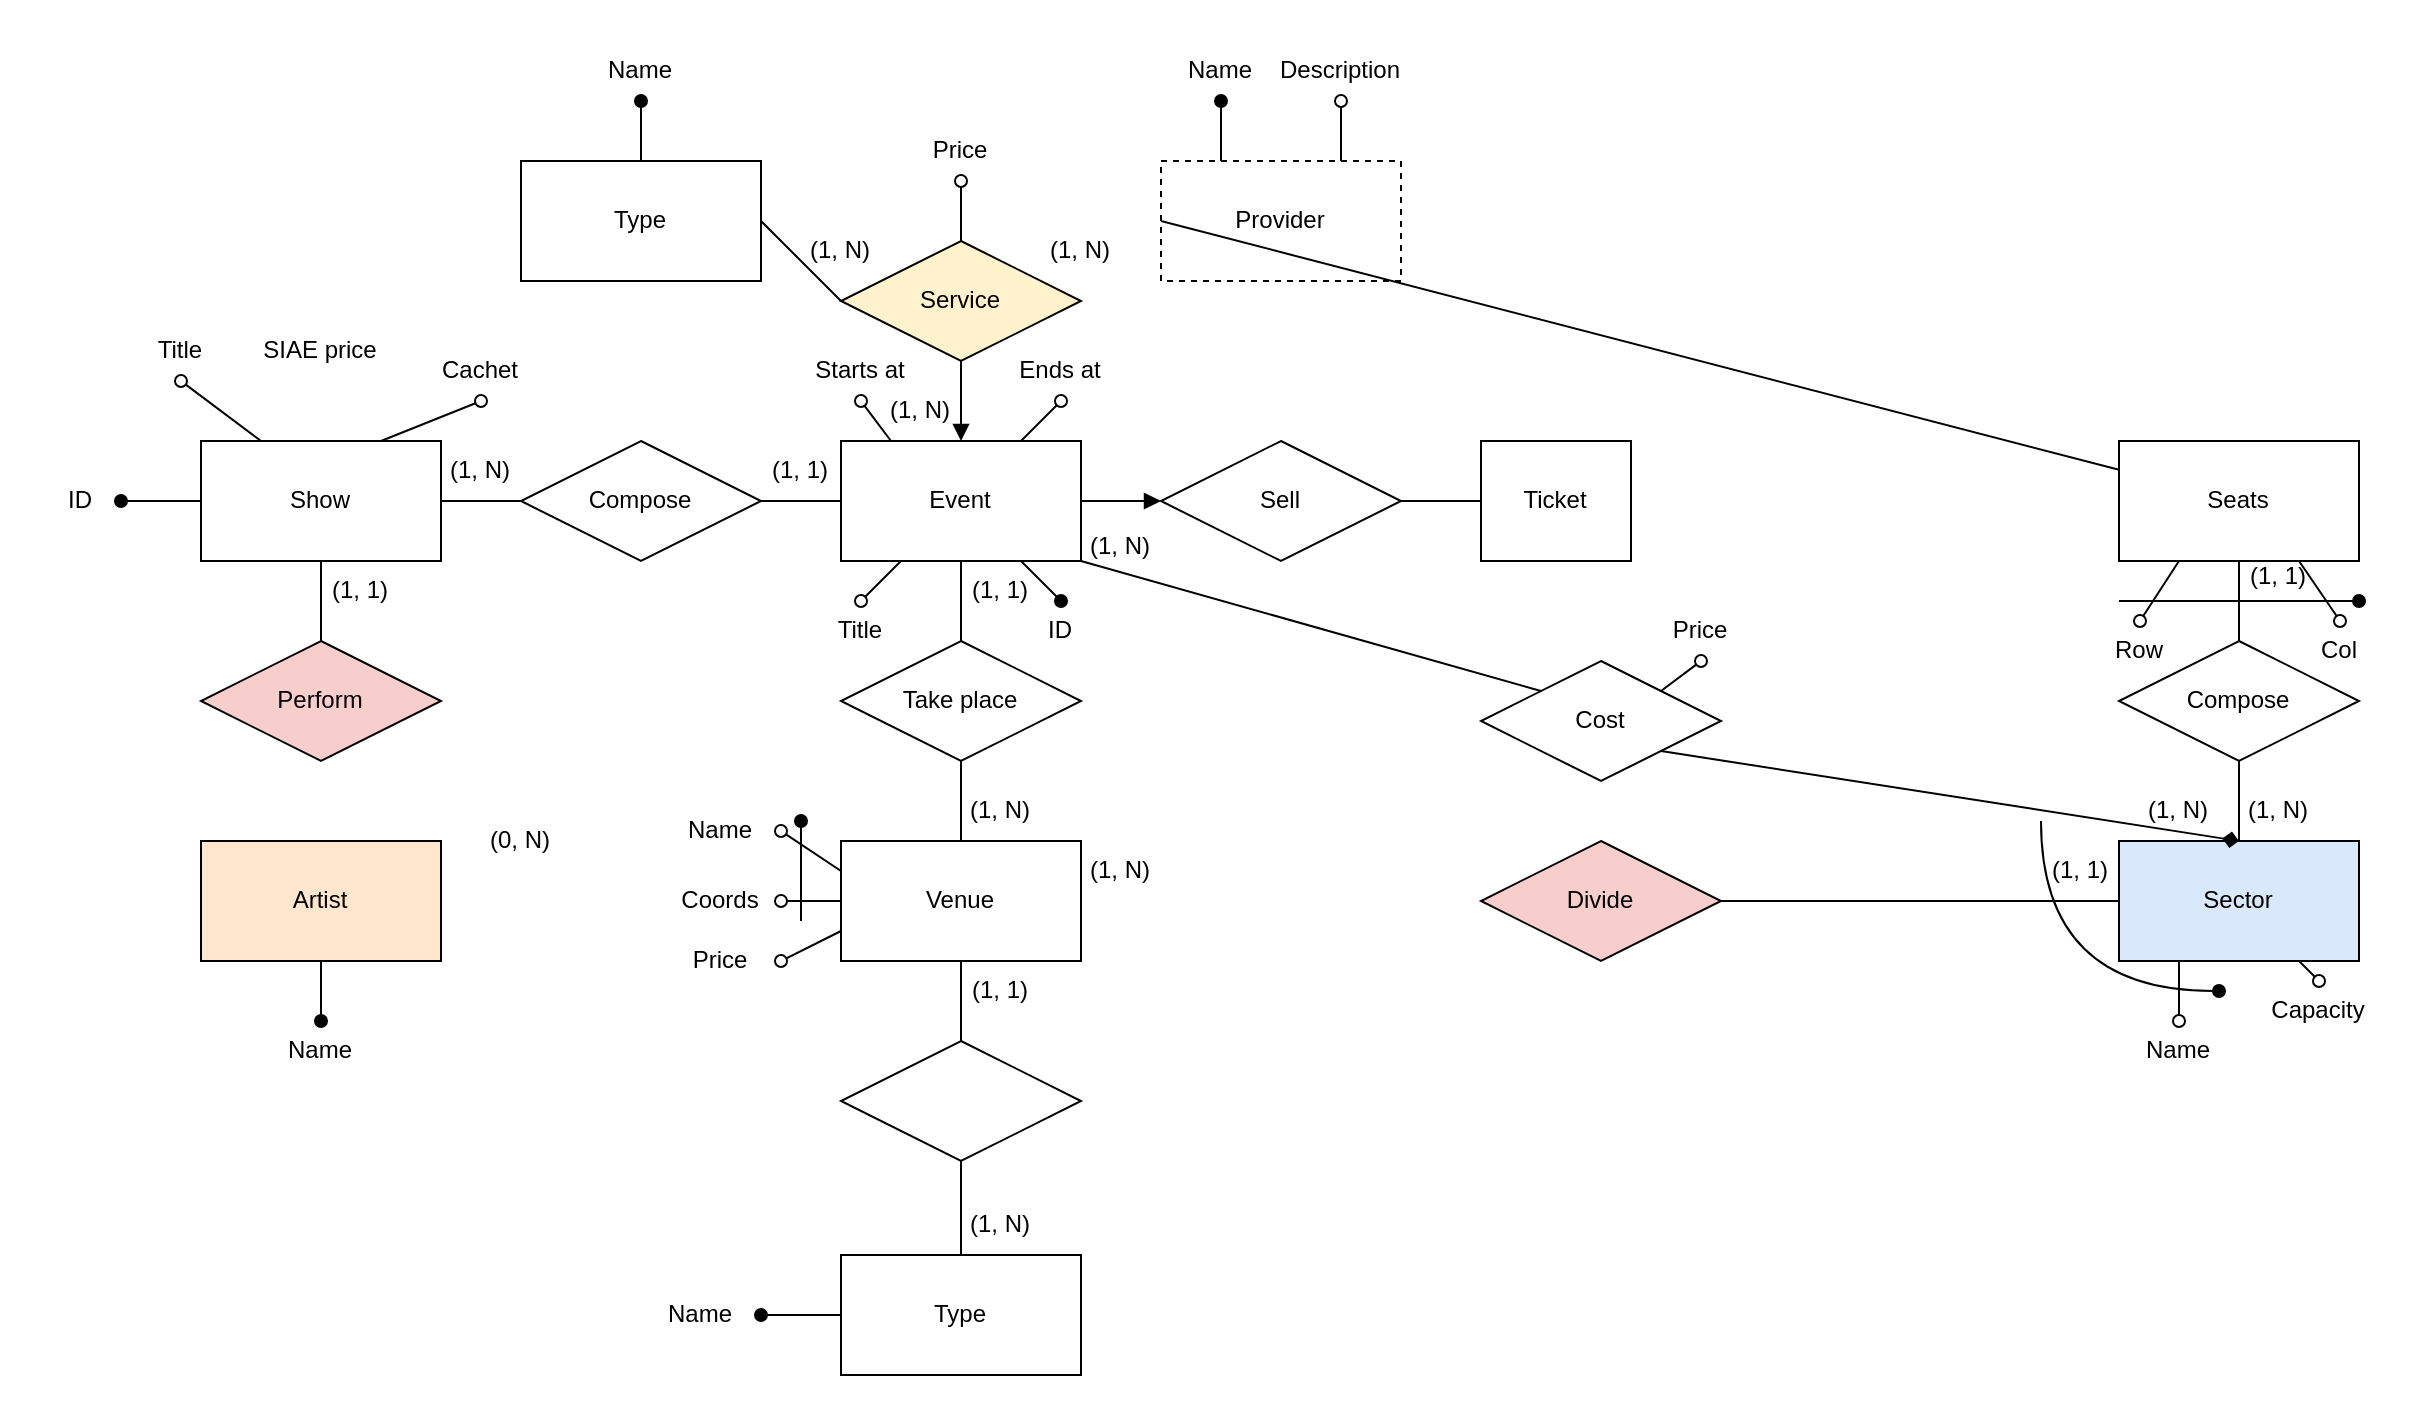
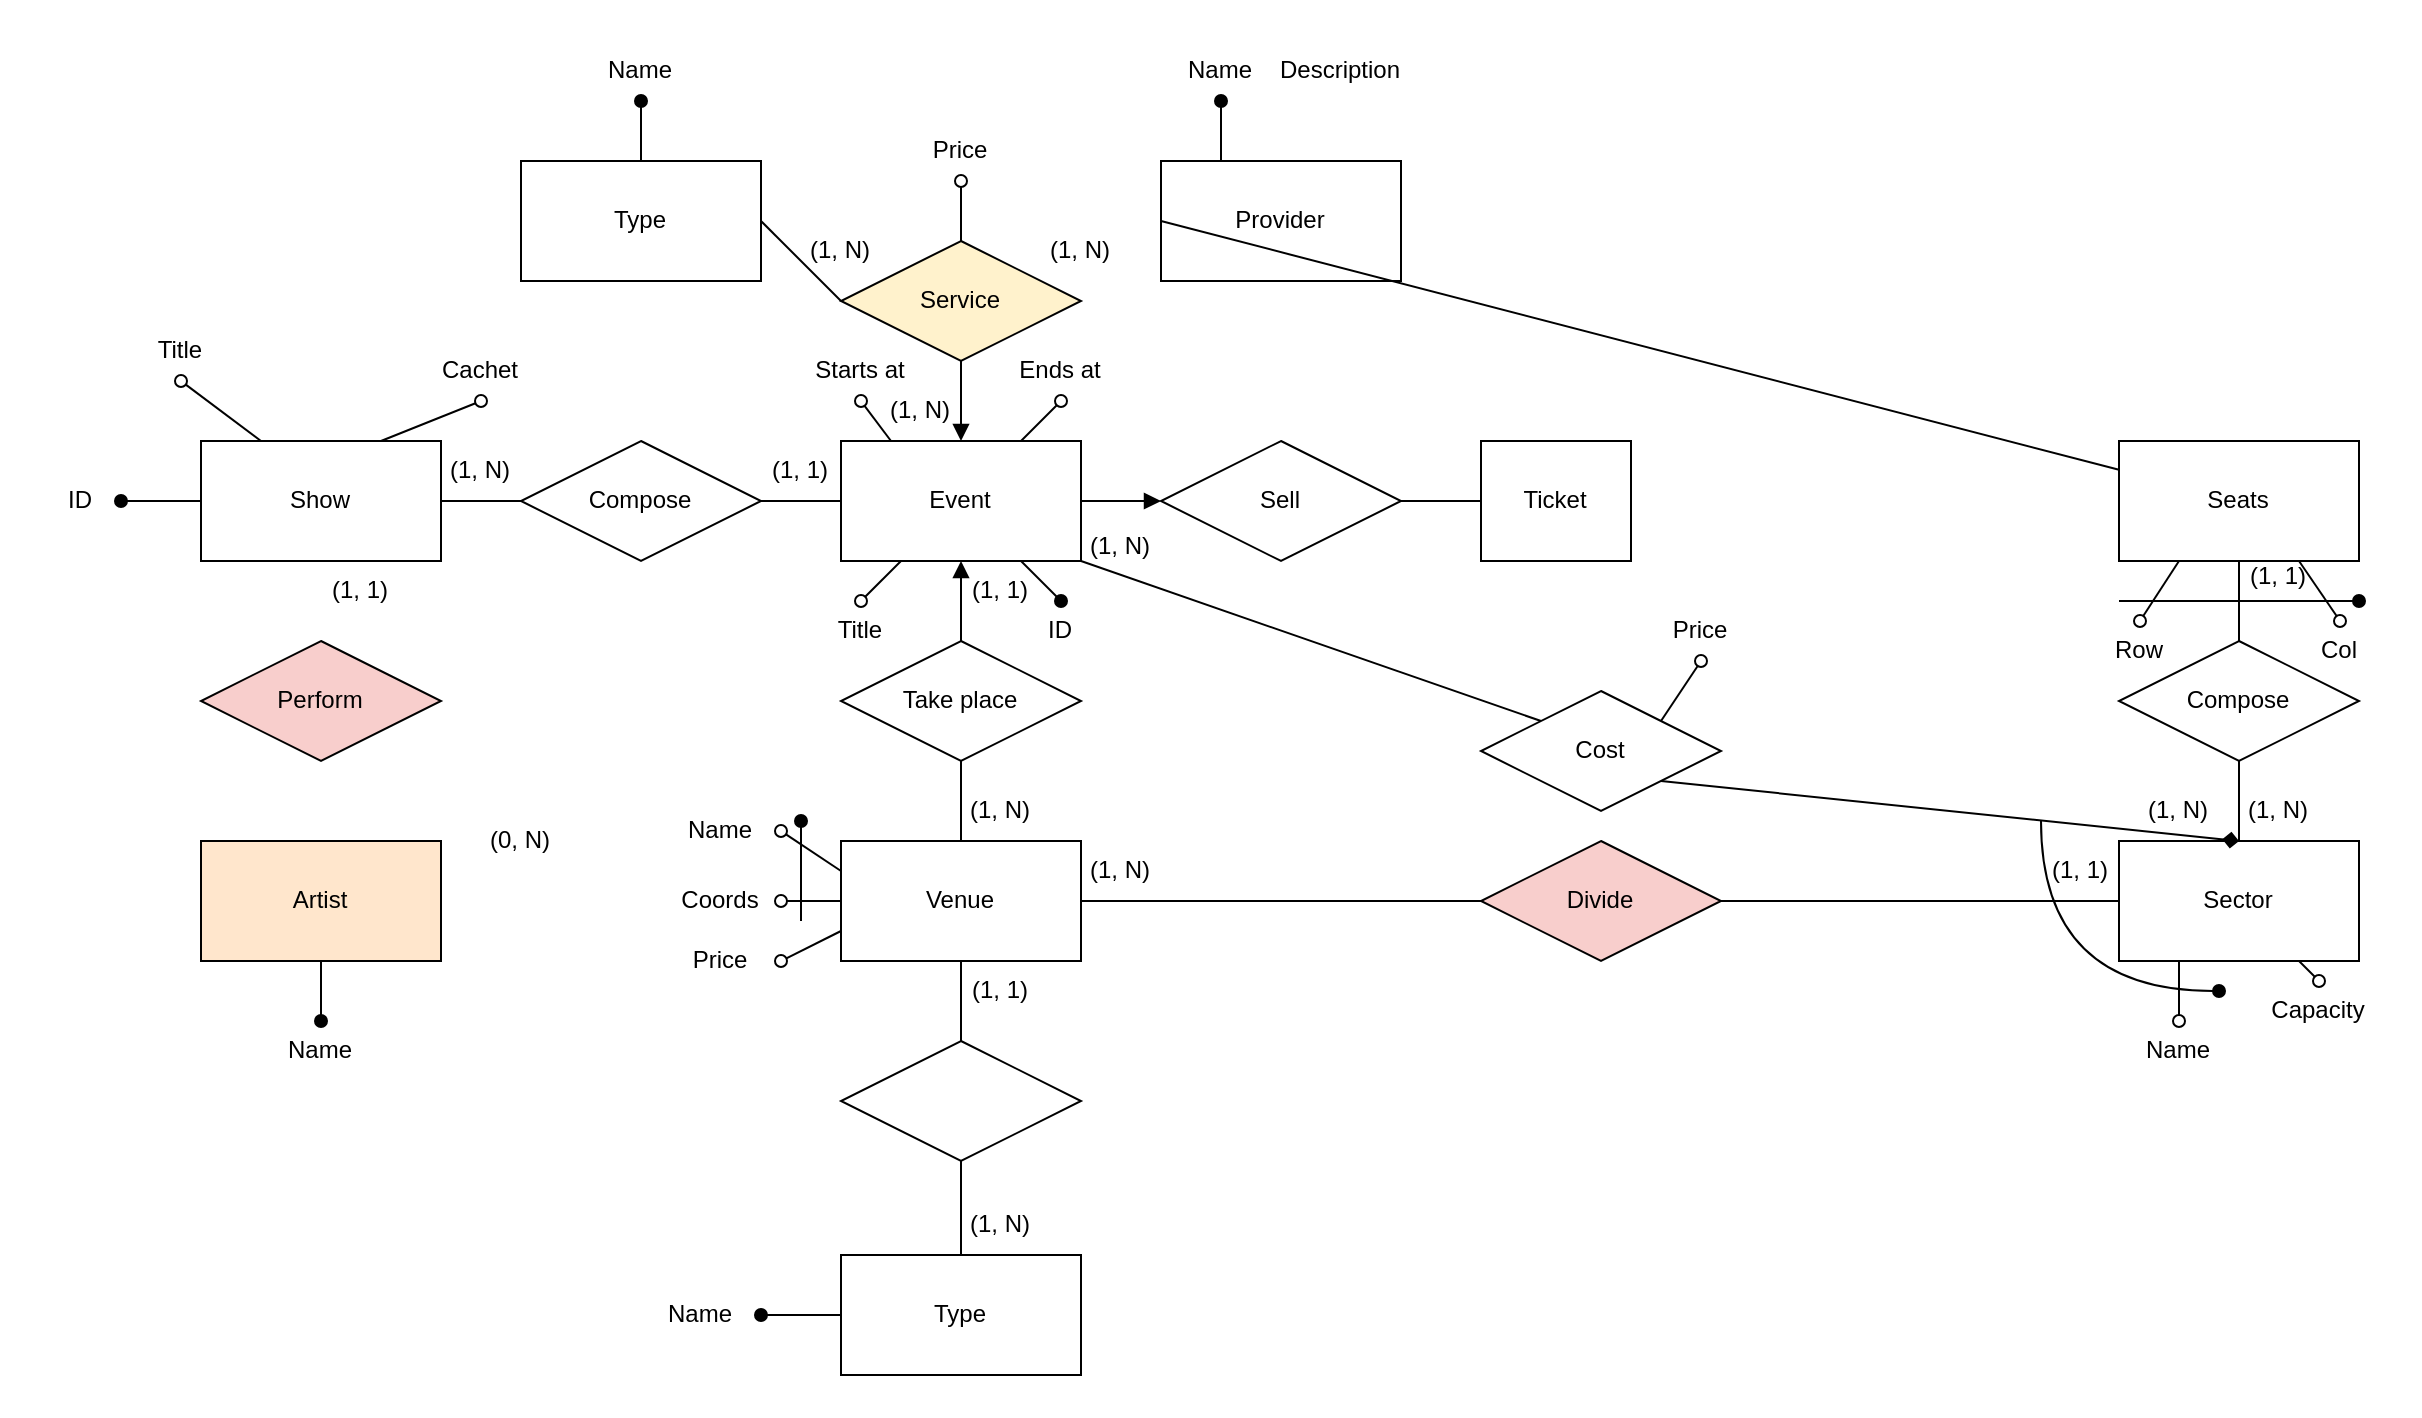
- <mxCell id="42" value="" style="endArrow=oval;html=1;rounded=0;exitX=0.75;exitY=0;exitDx=0;exitDy=0;endFill=0;entryX=0.5;entryY=1;entryDx=0;entryDy=0;" parent="1" source="38" target="94" edge="1"><mxGeometry width="50" height="50" relative="1" as="geometry"><mxPoint x="420" y="440" as="sourcePoint" /><mxPoint x="510" y="-10" as="targetPoint" /></mxGeometry></mxCell>
- <mxCell id="38" value="Provider" style="rounded=0;whiteSpace=wrap;html=1;dashed=1;" parent="1" vertex="1"><mxGeometry x="580" y="80" width="120" height="60" as="geometry" /></mxCell>
+ <mxCell id="38" value="Provider" style="rounded=0;whiteSpace=wrap;html=1;" parent="1" vertex="1"><mxGeometry x="580" y="80" width="120" height="60" as="geometry" /></mxCell>
- <mxCell id="14" value="SIAE price" style="text;html=1;strokeColor=none;fillColor=none;align=center;verticalAlign=middle;whiteSpace=wrap;rounded=0;" parent="1" vertex="1"><mxGeometry x="130" y="160" width="60" height="30" as="geometry" /></mxCell>
- <mxCell id="46" value="" style="endArrow=none;html=1;rounded=0;entryX=0.5;entryY=1;entryDx=0;entryDy=0;exitX=0.5;exitY=0;exitDx=0;exitDy=0;" parent="1" source="45" target="2" edge="1"><mxGeometry width="50" height="50" relative="1" as="geometry"><mxPoint x="420" y="390" as="sourcePoint" /><mxPoint x="470" y="340" as="targetPoint" /></mxGeometry></mxCell>
+ <mxCell id="46" value="" style="endArrow=block;html=1;rounded=0;entryX=0.5;entryY=1;entryDx=0;entryDy=0;exitX=0.5;exitY=0;exitDx=0;exitDy=0;" parent="1" source="45" target="2" edge="1"><mxGeometry width="50" height="50" relative="1" as="geometry"><mxPoint x="420" y="390" as="sourcePoint" /><mxPoint x="470" y="340" as="targetPoint" /></mxGeometry></mxCell>
- <mxCell id="9" value="" style="endArrow=none;html=1;rounded=0;exitX=0.5;exitY=0;exitDx=0;exitDy=0;entryX=0.5;entryY=1;entryDx=0;entryDy=0;" parent="1" source="6" target="3" edge="1"><mxGeometry width="50" height="50" relative="1" as="geometry"><mxPoint x="410" y="290" as="sourcePoint" /><mxPoint x="460" y="240" as="targetPoint" /></mxGeometry></mxCell>
- <mxCell id="62" value="Cost" style="rhombus;whiteSpace=wrap;html=1;" parent="1" vertex="1"><mxGeometry x="740" y="330" width="120" height="60" as="geometry" /></mxCell>
+ <mxCell id="62" value="Cost" style="rhombus;whiteSpace=wrap;html=1;" parent="1" vertex="1"><mxGeometry x="740" y="345" width="120" height="60" as="geometry" /></mxCell>
+ <mxCell id="58" value="" style="endArrow=none;html=1;rounded=0;exitX=1;exitY=0.5;exitDx=0;exitDy=0;entryX=0;entryY=0.5;entryDx=0;entryDy=0;" parent="1" source="44" target="57" edge="1"><mxGeometry width="50" height="50" relative="1" as="geometry"><mxPoint x="770" y="540" as="sourcePoint" /><mxPoint x="820" y="490" as="targetPoint" /></mxGeometry></mxCell>
- <mxCell id="56" value="Sector" style="rounded=0;whiteSpace=wrap;html=1;fillColor=#dae8fc;" parent="1" vertex="1"><mxGeometry x="1059" y="420" width="120" height="60" as="geometry" /></mxCell>
+ <mxCell id="56" value="Sector" style="rounded=0;whiteSpace=wrap;html=1;" parent="1" vertex="1"><mxGeometry x="1059" y="420" width="120" height="60" as="geometry" /></mxCell>
